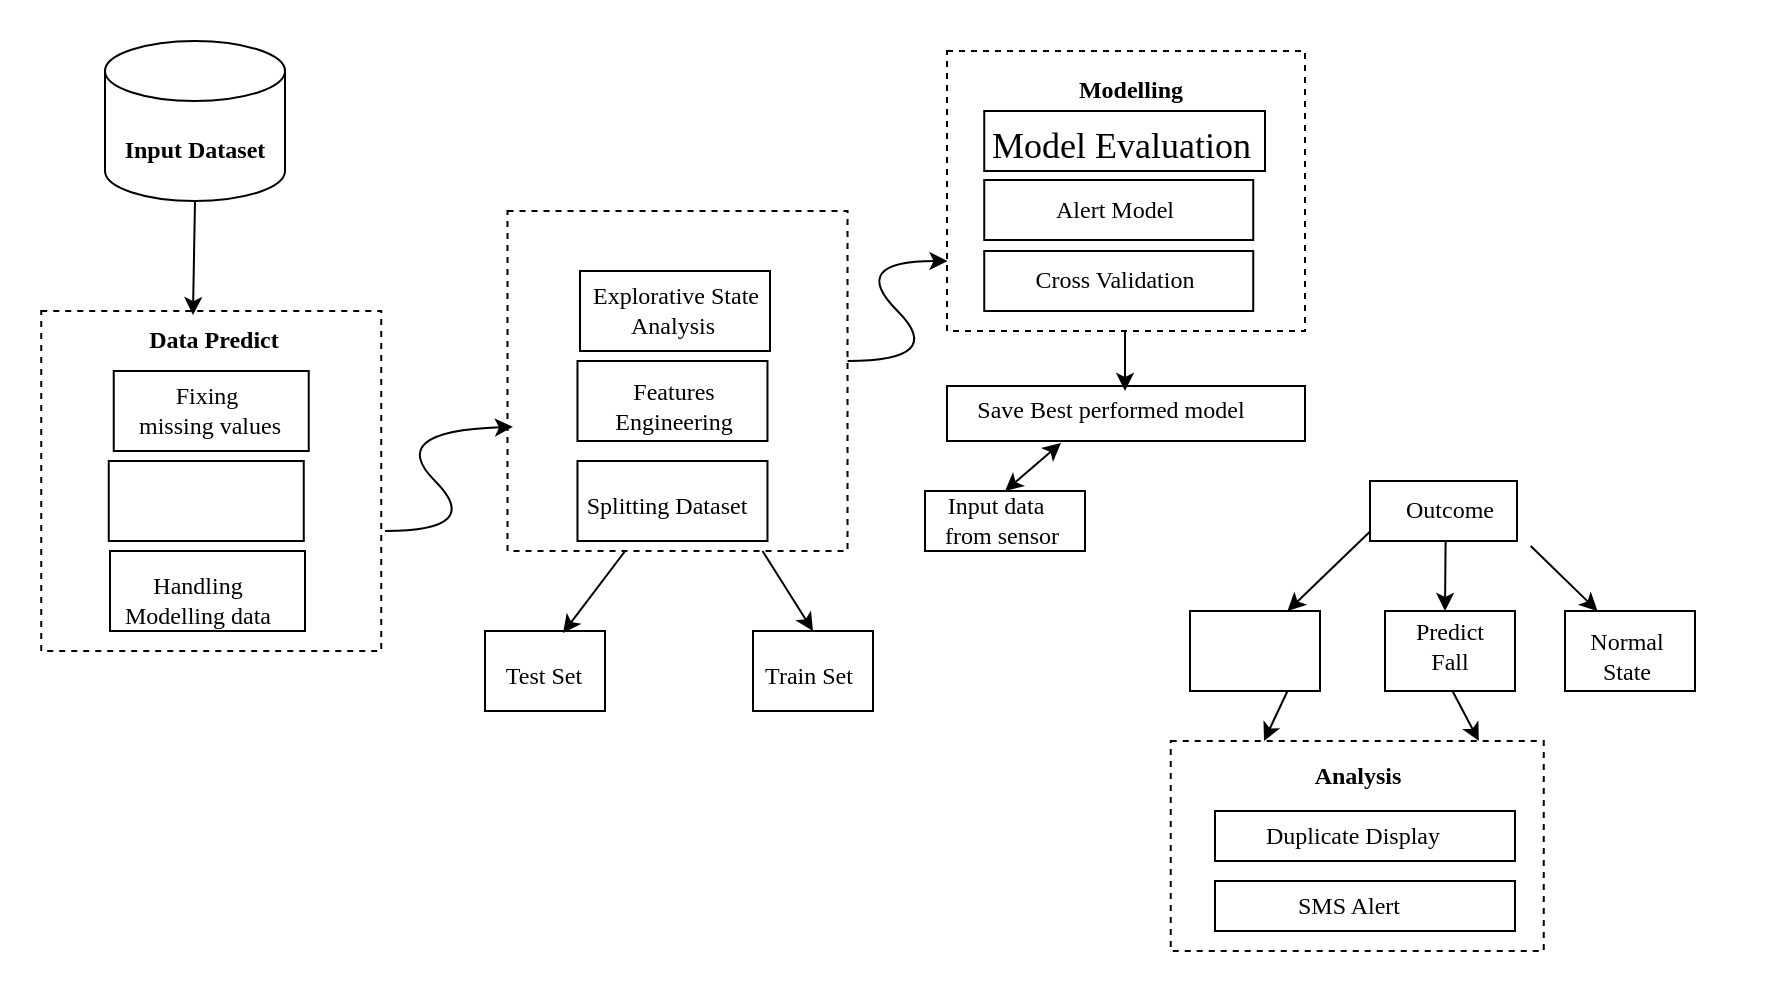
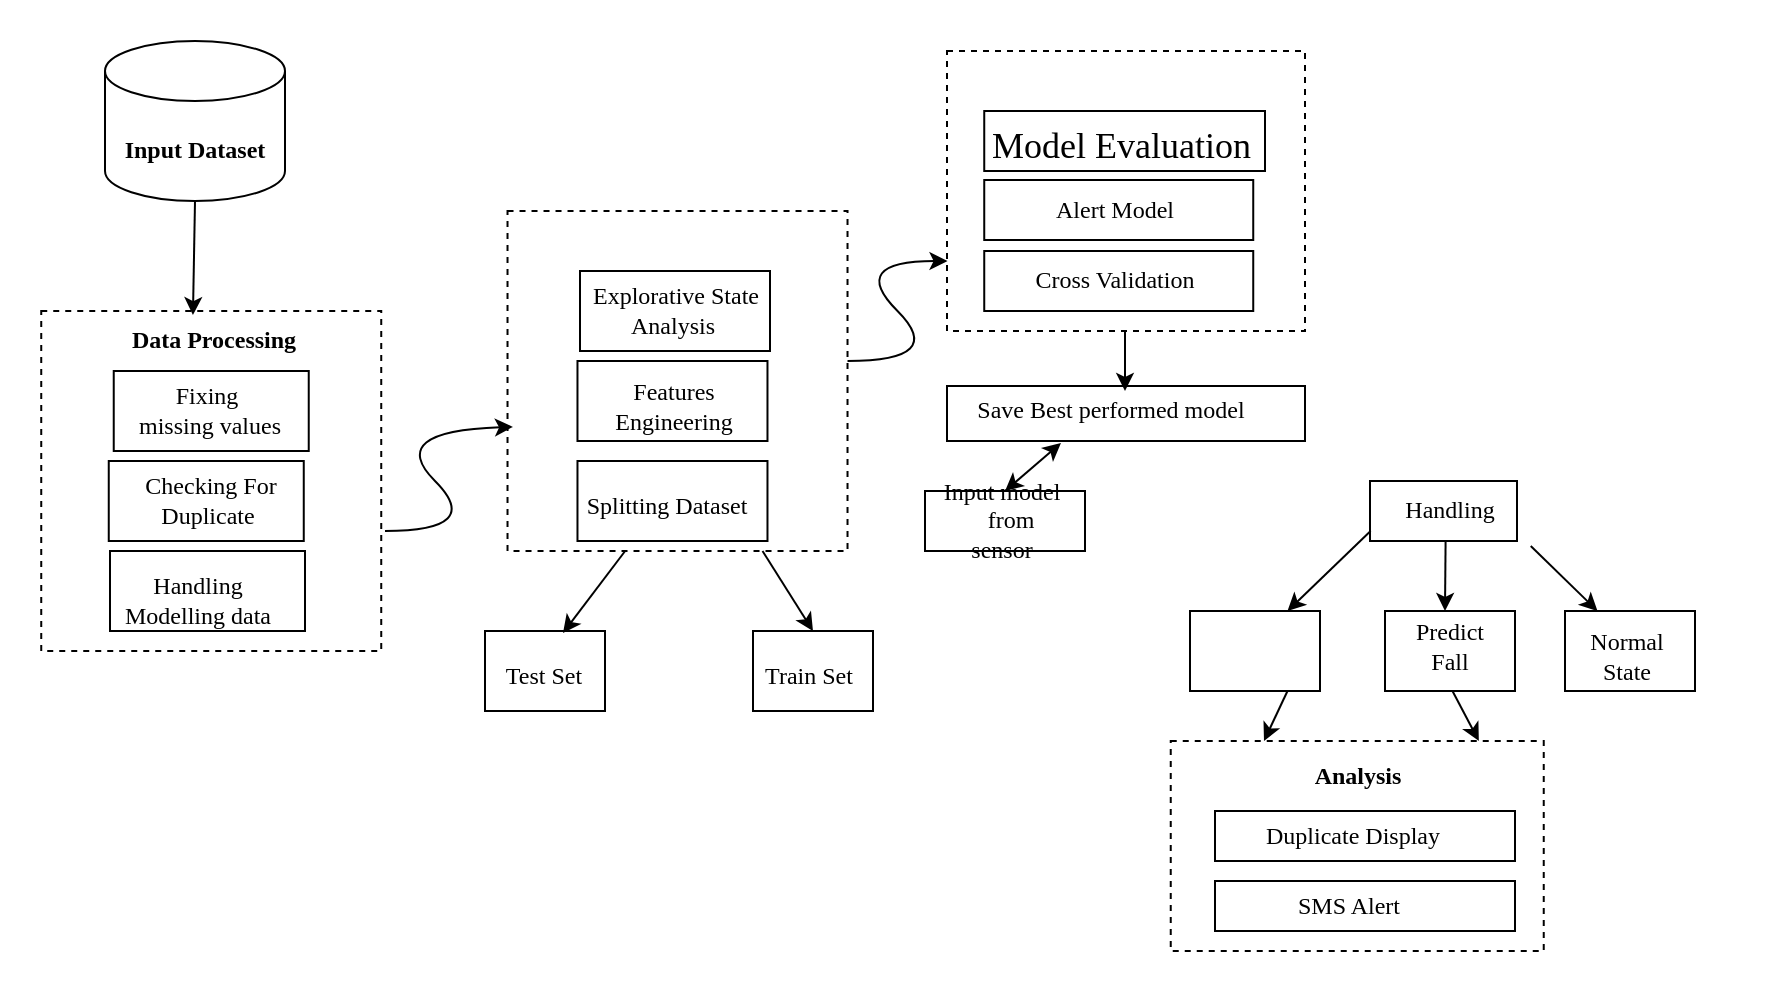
- <mxCell id="16" value="&lt;font face=&quot;Times New Roman&quot;&gt;&lt;b&gt;Modelling&amp;nbsp;&lt;/b&gt;&lt;/font&gt;" style="text;html=1;align=center;verticalAlign=middle;whiteSpace=wrap;rounded=0;" parent="1" vertex="1"><mxGeometry x="512" y="35" width="110" height="20" as="geometry" /></mxCell>
- <mxCell id="15" value="&lt;font face=&quot;Times New Roman&quot;&gt;&lt;b&gt;Data Predict&amp;nbsp;&amp;nbsp;&lt;/b&gt;&lt;/font&gt;" style="text;html=1;align=center;verticalAlign=middle;whiteSpace=wrap;rounded=0;" parent="1" vertex="1"><mxGeometry x="54.5" y="155" width="110" height="30" as="geometry" /></mxCell>
+ <mxCell id="15" value="&lt;font face=&quot;Times New Roman&quot;&gt;&lt;b&gt;Data Processing&amp;nbsp;&amp;nbsp;&lt;/b&gt;&lt;/font&gt;" style="text;html=1;align=center;verticalAlign=middle;whiteSpace=wrap;rounded=0;" parent="1" vertex="1"><mxGeometry x="54.5" y="155" width="110" height="30" as="geometry" /></mxCell>
+ <mxCell id="21" value="&lt;font face=&quot;Times New Roman&quot;&gt;Checking For Duplicate&amp;nbsp;&lt;/font&gt;" style="text;html=1;align=center;verticalAlign=middle;whiteSpace=wrap;rounded=0;" parent="1" vertex="1"><mxGeometry x="60.75" y="235" width="88.75" height="30" as="geometry" /></mxCell>
- <mxCell id="47" value="&lt;font face=&quot;Times New Roman&quot;&gt;Outcome&lt;/font&gt;" style="text;html=1;align=center;verticalAlign=middle;whiteSpace=wrap;rounded=0;" parent="1" vertex="1"><mxGeometry x="684.5" y="237.5" width="80.37" height="35" as="geometry" /></mxCell>
+ <mxCell id="47" value="&lt;font face=&quot;Times New Roman&quot;&gt;Handling&lt;/font&gt;" style="text;html=1;align=center;verticalAlign=middle;whiteSpace=wrap;rounded=0;" parent="1" vertex="1"><mxGeometry x="684.5" y="237.5" width="80.37" height="35" as="geometry" /></mxCell>
- <mxCell id="46" value="&lt;font face=&quot;Times New Roman&quot;&gt;Input data&amp;nbsp; &amp;nbsp; from sensor&amp;nbsp;&lt;/font&gt;" style="text;html=1;align=center;verticalAlign=middle;whiteSpace=wrap;rounded=0;" parent="1" vertex="1"><mxGeometry x="468.57" y="242.5" width="66.87" height="35" as="geometry" /></mxCell>
+ <mxCell id="46" value="&lt;font face=&quot;Times New Roman&quot;&gt;Input model&amp;nbsp; &amp;nbsp; from sensor&amp;nbsp;&lt;/font&gt;" style="text;html=1;align=center;verticalAlign=middle;whiteSpace=wrap;rounded=0;" parent="1" vertex="1"><mxGeometry x="468.57" y="242.5" width="66.87" height="35" as="geometry" /></mxCell>
